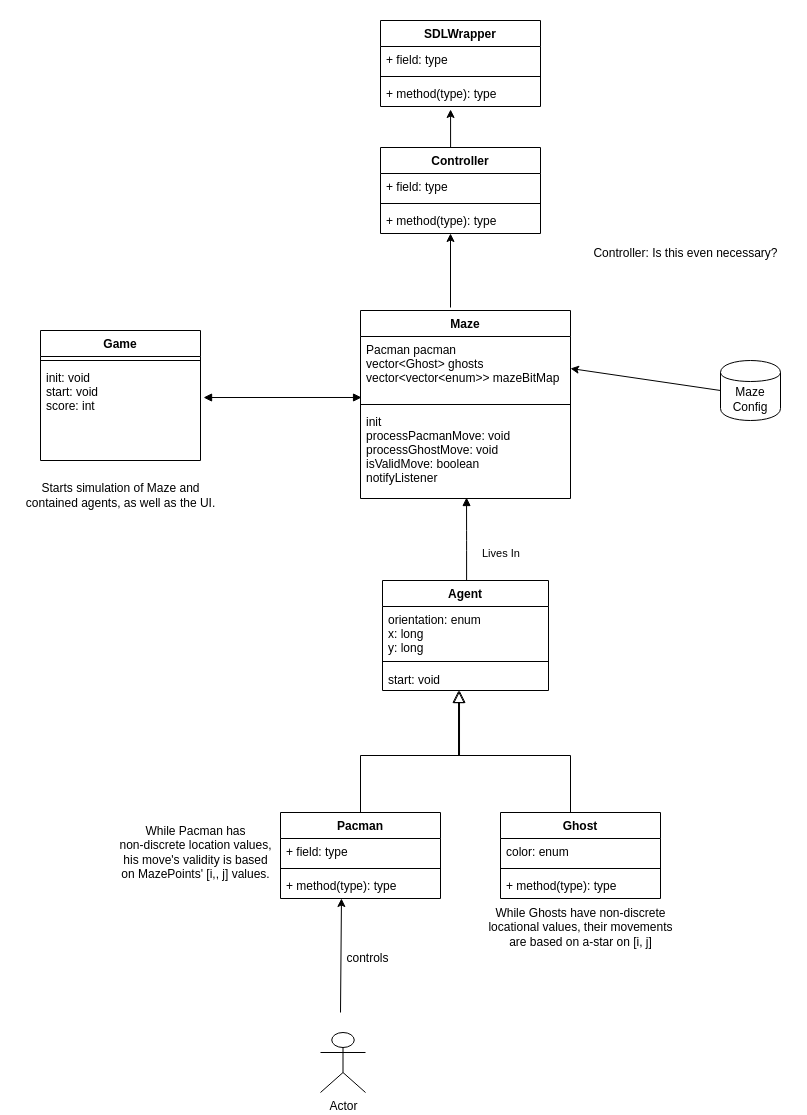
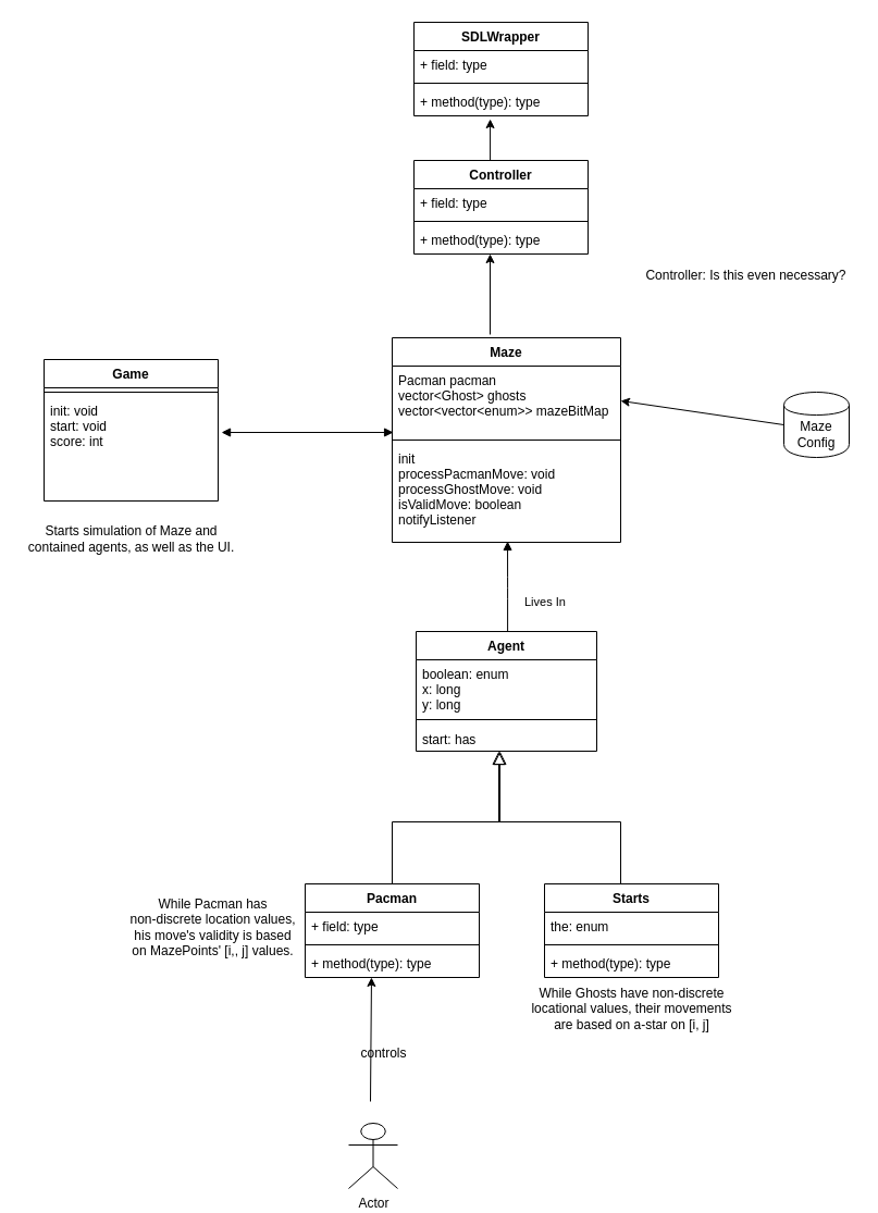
- <mxCell id="17" value="orientation: enum&#10;x: long&#10;y: long&#10;" style="text;strokeColor=none;fillColor=none;align=left;verticalAlign=top;spacingLeft=4;spacingRight=4;overflow=hidden;rotatable=0;points=[[0,0.5],[1,0.5]];portConstraint=eastwest;" parent="16" vertex="1"><mxGeometry y="26" width="166" height="50" as="geometry" /></mxCell>
+ <mxCell id="17" value="boolean: enum&#10;x: long&#10;y: long&#10;" style="text;strokeColor=none;fillColor=none;align=left;verticalAlign=top;spacingLeft=4;spacingRight=4;overflow=hidden;rotatable=0;points=[[0,0.5],[1,0.5]];portConstraint=eastwest;" parent="16" vertex="1"><mxGeometry y="26" width="166" height="50" as="geometry" /></mxCell>
- <mxCell id="19" value="start: void" style="text;strokeColor=none;fillColor=none;align=left;verticalAlign=top;spacingLeft=4;spacingRight=4;overflow=hidden;rotatable=0;points=[[0,0.5],[1,0.5]];portConstraint=eastwest;" parent="16" vertex="1"><mxGeometry y="86" width="166" height="24" as="geometry" /></mxCell>
+ <mxCell id="19" value="start: has" style="text;strokeColor=none;fillColor=none;align=left;verticalAlign=top;spacingLeft=4;spacingRight=4;overflow=hidden;rotatable=0;points=[[0,0.5],[1,0.5]];portConstraint=eastwest;" parent="16" vertex="1"><mxGeometry y="86" width="166" height="24" as="geometry" /></mxCell>
- <mxCell id="23" value="Ghost" style="swimlane;fontStyle=1;align=center;verticalAlign=top;childLayout=stackLayout;horizontal=1;startSize=26;horizontalStack=0;resizeParent=1;resizeParentMax=0;resizeLast=0;collapsible=1;marginBottom=0;" parent="1" vertex="1"><mxGeometry x="500" y="812" width="160" height="86" as="geometry" /></mxCell>
+ <mxCell id="23" value="Starts" style="swimlane;fontStyle=1;align=center;verticalAlign=top;childLayout=stackLayout;horizontal=1;startSize=26;horizontalStack=0;resizeParent=1;resizeParentMax=0;resizeLast=0;collapsible=1;marginBottom=0;" parent="1" vertex="1"><mxGeometry x="500" y="812" width="160" height="86" as="geometry" /></mxCell>
- <mxCell id="24" value="color: enum" style="text;strokeColor=none;fillColor=none;align=left;verticalAlign=top;spacingLeft=4;spacingRight=4;overflow=hidden;rotatable=0;points=[[0,0.5],[1,0.5]];portConstraint=eastwest;" parent="23" vertex="1"><mxGeometry y="26" width="160" height="26" as="geometry" /></mxCell>
+ <mxCell id="24" value="the: enum" style="text;strokeColor=none;fillColor=none;align=left;verticalAlign=top;spacingLeft=4;spacingRight=4;overflow=hidden;rotatable=0;points=[[0,0.5],[1,0.5]];portConstraint=eastwest;" parent="23" vertex="1"><mxGeometry y="26" width="160" height="26" as="geometry" /></mxCell>
- <mxCell id="35" value="controls" style="text;html=1;align=center;verticalAlign=middle;resizable=0;points=[];autosize=1;" parent="1" vertex="1"><mxGeometry x="337" y="948" width="60" height="20" as="geometry" /></mxCell>
+ <mxCell id="35" value="controls" style="text;html=1;align=center;verticalAlign=middle;resizable=0;points=[];autosize=1;" parent="1" vertex="1"><mxGeometry x="322" y="958" width="60" height="20" as="geometry" /></mxCell>
